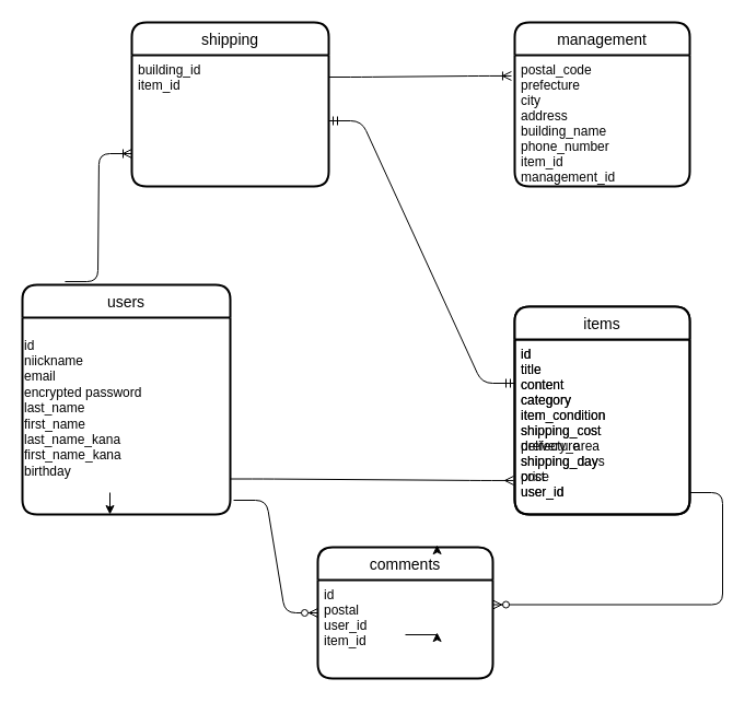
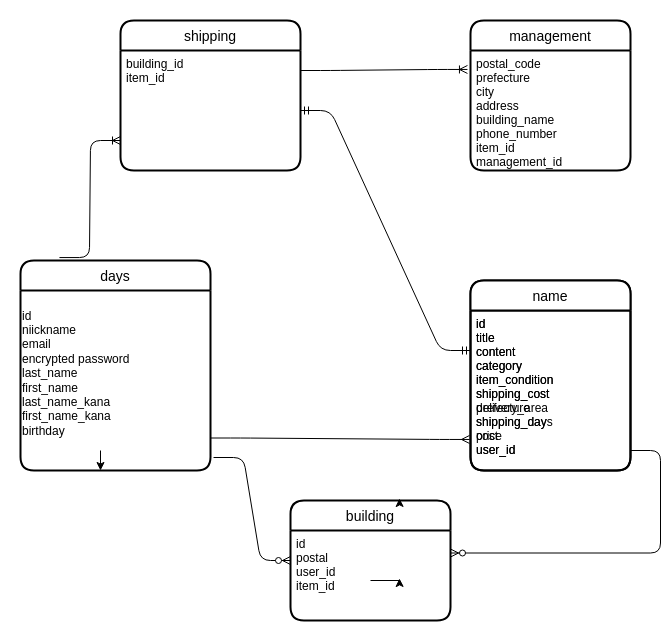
- <mxCell id="2" value="users" style="swimlane;childLayout=stackLayout;horizontal=1;startSize=30;horizontalStack=0;rounded=1;fontSize=14;fontStyle=0;strokeWidth=2;resizeParent=0;resizeLast=1;shadow=0;dashed=0;align=center;" parent="1" vertex="1"><mxGeometry x="20" y="260" width="190" height="210" as="geometry"><mxRectangle x="-750" y="150" width="60" height="30" as="alternateBounds" /></mxGeometry></mxCell>
+ <mxCell id="2" value="days" style="swimlane;childLayout=stackLayout;horizontal=1;startSize=30;horizontalStack=0;rounded=1;fontSize=14;fontStyle=0;strokeWidth=2;resizeParent=0;resizeLast=1;shadow=0;dashed=0;align=center;" parent="1" vertex="1"><mxGeometry x="20" y="260" width="190" height="210" as="geometry"><mxRectangle x="-750" y="150" width="60" height="30" as="alternateBounds" /></mxGeometry></mxCell>
- <mxCell id="8" value="items" style="swimlane;childLayout=stackLayout;horizontal=1;startSize=30;horizontalStack=0;rounded=1;fontSize=14;fontStyle=0;strokeWidth=2;resizeParent=0;resizeLast=1;shadow=0;dashed=0;align=center;" parent="1" vertex="1"><mxGeometry x="470" y="280" width="160" height="190" as="geometry" /></mxCell>
+ <mxCell id="8" value="name" style="swimlane;childLayout=stackLayout;horizontal=1;startSize=30;horizontalStack=0;rounded=1;fontSize=14;fontStyle=0;strokeWidth=2;resizeParent=0;resizeLast=1;shadow=0;dashed=0;align=center;" parent="1" vertex="1"><mxGeometry x="470" y="280" width="160" height="190" as="geometry" /></mxCell>
- <mxCell id="10" value="comments" style="swimlane;childLayout=stackLayout;horizontal=1;startSize=30;horizontalStack=0;rounded=1;fontSize=14;fontStyle=0;strokeWidth=2;resizeParent=0;resizeLast=1;shadow=0;dashed=0;align=center;" parent="1" vertex="1"><mxGeometry x="290" y="500" width="160" height="120" as="geometry" /></mxCell>
+ <mxCell id="10" value="building" style="swimlane;childLayout=stackLayout;horizontal=1;startSize=30;horizontalStack=0;rounded=1;fontSize=14;fontStyle=0;strokeWidth=2;resizeParent=0;resizeLast=1;shadow=0;dashed=0;align=center;" parent="1" vertex="1"><mxGeometry x="290" y="500" width="160" height="120" as="geometry" /></mxCell>
